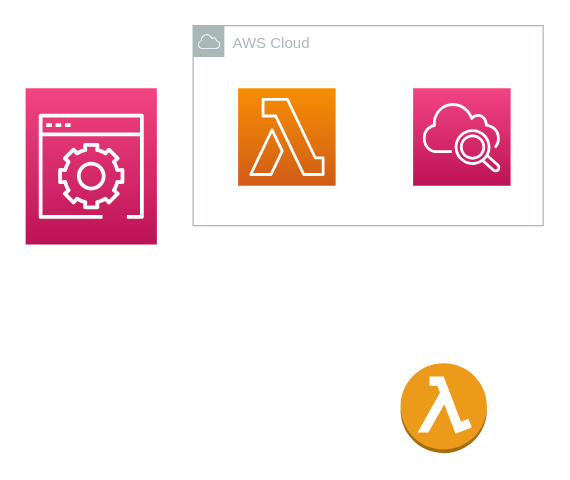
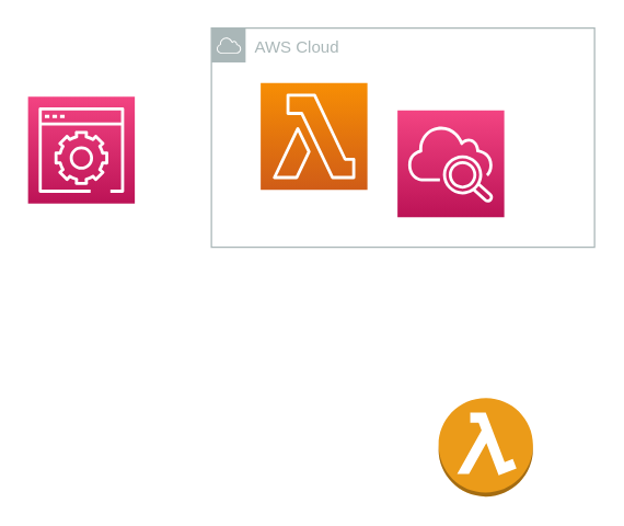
- <mxCell id="5" value="Lambda" style="sketch=0;points=[[0,0,0],[0.25,0,0],[0.5,0,0],[0.75,0,0],[1,0,0],[0,1,0],[0.25,1,0],[0.5,1,0],[0.75,1,0],[1,1,0],[0,0.25,0],[0,0.5,0],[0,0.75,0],[1,0.25,0],[1,0.5,0],[1,0.75,0]];outlineConnect=0;fontColor=#FFFFFF;gradientColor=#F78E04;gradientDirection=north;fillColor=#D05C17;strokeColor=#ffffff;dashed=0;verticalLabelPosition=bottom;verticalAlign=top;align=center;html=1;fontSize=12;fontStyle=0;aspect=fixed;shape=mxgraph.aws4.resourceIcon;resIcon=mxgraph.aws4.lambda;" parent="1" vertex="1"><mxGeometry x="190" y="70" width="78" height="78" as="geometry" /></mxCell>
+ <mxCell id="5" value="Lambda" style="sketch=0;points=[[0,0,0],[0.25,0,0],[0.5,0,0],[0.75,0,0],[1,0,0],[0,1,0],[0.25,1,0],[0.5,1,0],[0.75,1,0],[1,1,0],[0,0.25,0],[0,0.5,0],[0,0.75,0],[1,0.25,0],[1,0.5,0],[1,0.75,0]];outlineConnect=0;fontColor=#FFFFFF;gradientColor=#F78E04;gradientDirection=north;fillColor=#D05C17;strokeColor=#ffffff;dashed=0;verticalLabelPosition=bottom;verticalAlign=top;align=center;html=1;fontSize=12;fontStyle=0;aspect=fixed;shape=mxgraph.aws4.resourceIcon;resIcon=mxgraph.aws4.lambda;" parent="1" vertex="1"><mxGeometry x="190" y="60" width="78" height="78" as="geometry" /></mxCell>
- <mxCell id="6" value="CloudWatch" style="sketch=0;points=[[0,0,0],[0.25,0,0],[0.5,0,0],[0.75,0,0],[1,0,0],[0,1,0],[0.25,1,0],[0.5,1,0],[0.75,1,0],[1,1,0],[0,0.25,0],[0,0.5,0],[0,0.75,0],[1,0.25,0],[1,0.5,0],[1,0.75,0]];points=[[0,0,0],[0.25,0,0],[0.5,0,0],[0.75,0,0],[1,0,0],[0,1,0],[0.25,1,0],[0.5,1,0],[0.75,1,0],[1,1,0],[0,0.25,0],[0,0.5,0],[0,0.75,0],[1,0.25,0],[1,0.5,0],[1,0.75,0]];outlineConnect=0;fontColor=#FFFFFF;gradientColor=#F34482;gradientDirection=north;fillColor=#BC1356;strokeColor=#ffffff;dashed=0;verticalLabelPosition=bottom;verticalAlign=top;align=center;html=1;fontSize=12;fontStyle=0;aspect=fixed;shape=mxgraph.aws4.resourceIcon;resIcon=mxgraph.aws4.cloudwatch_2;" parent="1" vertex="1"><mxGeometry x="330" y="70" width="78" height="78" as="geometry" /></mxCell>
+ <mxCell id="6" value="CloudWatch" style="sketch=0;points=[[0,0,0],[0.25,0,0],[0.5,0,0],[0.75,0,0],[1,0,0],[0,1,0],[0.25,1,0],[0.5,1,0],[0.75,1,0],[1,1,0],[0,0.25,0],[0,0.5,0],[0,0.75,0],[1,0.25,0],[1,0.5,0],[1,0.75,0]];points=[[0,0,0],[0.25,0,0],[0.5,0,0],[0.75,0,0],[1,0,0],[0,1,0],[0.25,1,0],[0.5,1,0],[0.75,1,0],[1,1,0],[0,0.25,0],[0,0.5,0],[0,0.75,0],[1,0.25,0],[1,0.5,0],[1,0.75,0]];outlineConnect=0;fontColor=#FFFFFF;gradientColor=#F34482;gradientDirection=north;fillColor=#BC1356;strokeColor=#ffffff;dashed=0;verticalLabelPosition=bottom;verticalAlign=top;align=center;html=1;fontSize=12;fontStyle=0;aspect=fixed;shape=mxgraph.aws4.resourceIcon;resIcon=mxgraph.aws4.cloudwatch_2;" parent="1" vertex="1"><mxGeometry x="290" y="80" width="78" height="78" as="geometry" /></mxCell>
- <mxCell id="3" value="AWS Management&lt;br&gt;Console" style="sketch=0;points=[[0,0,0],[0.25,0,0],[0.5,0,0],[0.75,0,0],[1,0,0],[0,1,0],[0.25,1,0],[0.5,1,0],[0.75,1,0],[1,1,0],[0,0.25,0],[0,0.5,0],[0,0.75,0],[1,0.25,0],[1,0.5,0],[1,0.75,0]];points=[[0,0,0],[0.25,0,0],[0.5,0,0],[0.75,0,0],[1,0,0],[0,1,0],[0.25,1,0],[0.5,1,0],[0.75,1,0],[1,1,0],[0,0.25,0],[0,0.5,0],[0,0.75,0],[1,0.25,0],[1,0.5,0],[1,0.75,0]];outlineConnect=0;fontColor=#FFFFFF;gradientColor=#F34482;gradientDirection=north;fillColor=#BC1356;strokeColor=#ffffff;dashed=0;verticalLabelPosition=bottom;verticalAlign=top;align=center;html=1;fontSize=12;fontStyle=0;aspect=fixed;shape=mxgraph.aws4.resourceIcon;resIcon=mxgraph.aws4.management_console;" parent="1" vertex="1"><mxGeometry x="20" y="70" width="105" height="125" as="geometry" /></mxCell>
+ <mxCell id="3" value="AWS Management&lt;br&gt;Console" style="sketch=0;points=[[0,0,0],[0.25,0,0],[0.5,0,0],[0.75,0,0],[1,0,0],[0,1,0],[0.25,1,0],[0.5,1,0],[0.75,1,0],[1,1,0],[0,0.25,0],[0,0.5,0],[0,0.75,0],[1,0.25,0],[1,0.5,0],[1,0.75,0]];points=[[0,0,0],[0.25,0,0],[0.5,0,0],[0.75,0,0],[1,0,0],[0,1,0],[0.25,1,0],[0.5,1,0],[0.75,1,0],[1,1,0],[0,0.25,0],[0,0.5,0],[0,0.75,0],[1,0.25,0],[1,0.5,0],[1,0.75,0]];outlineConnect=0;fontColor=#FFFFFF;gradientColor=#F34482;gradientDirection=north;fillColor=#BC1356;strokeColor=#ffffff;dashed=0;verticalLabelPosition=bottom;verticalAlign=top;align=center;html=1;fontSize=12;fontStyle=0;aspect=fixed;shape=mxgraph.aws4.resourceIcon;resIcon=mxgraph.aws4.management_console;" parent="1" vertex="1"><mxGeometry x="20" y="70" width="78" height="78" as="geometry" /></mxCell>
